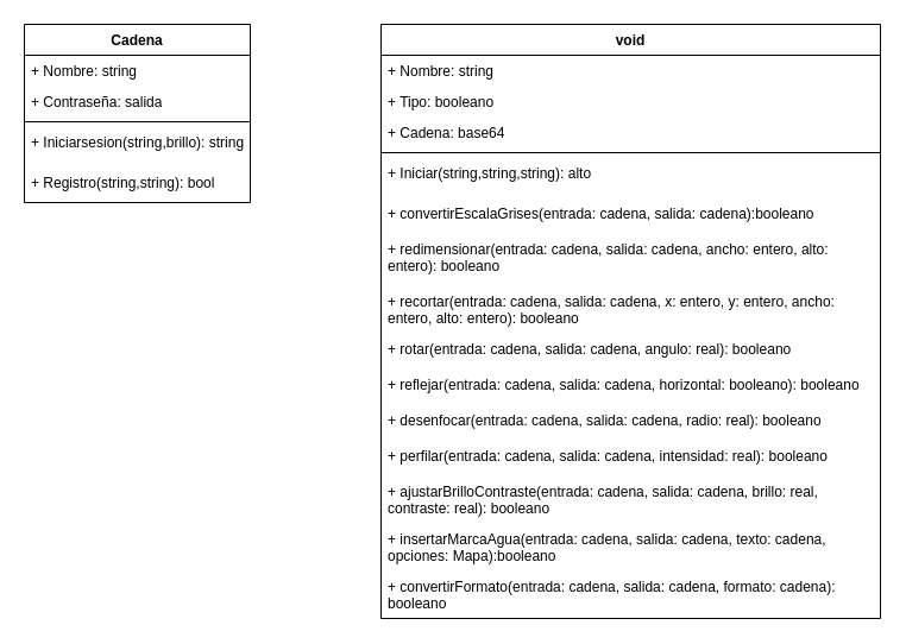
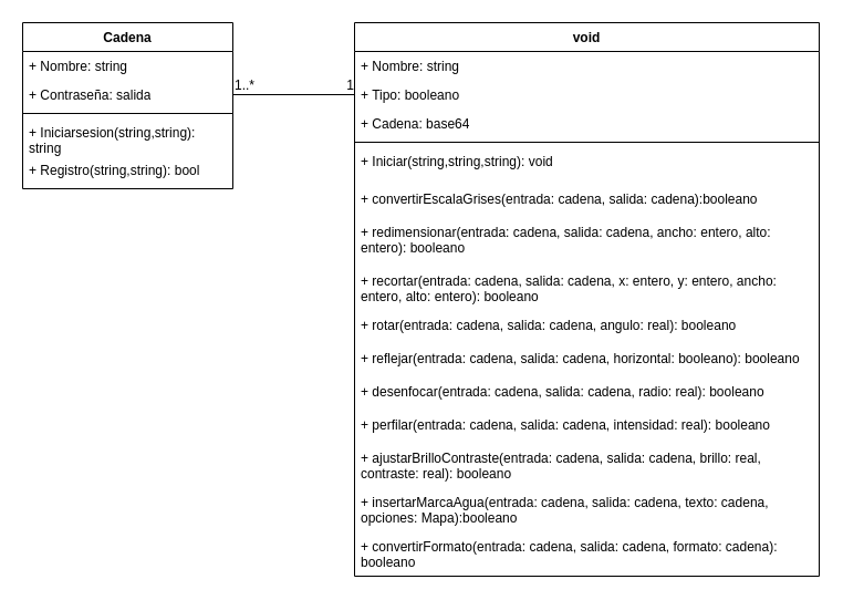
+ <mxCell id="24" value="" style="endArrow=none;html=1;rounded=0;align=center;verticalAlign=top;endFill=0;labelBackgroundColor=none;entryX=0;entryY=0.5;entryDx=0;entryDy=0;exitX=1;exitY=0.5;exitDx=0;exitDy=0;" edge="1" parent="1" source="4" target="10"><mxGeometry relative="1" as="geometry"><mxPoint x="250" y="100" as="sourcePoint" /><mxPoint x="310" y="240" as="targetPoint" /></mxGeometry></mxCell>
+ <mxCell id="25" value="1..*" style="resizable=0;html=1;align=left;verticalAlign=bottom;labelBackgroundColor=none;" connectable="0" vertex="1" parent="24"><mxGeometry x="-1" relative="1" as="geometry" /></mxCell>
+ <mxCell id="26" value="" style="resizable=0;html=1;align=left;verticalAlign=top;labelBackgroundColor=none;" connectable="0" vertex="1" parent="24"><mxGeometry x="-1" relative="1" as="geometry" /></mxCell>
+ <mxCell id="27" value="1" style="resizable=0;html=1;align=right;verticalAlign=bottom;labelBackgroundColor=none;" connectable="0" vertex="1" parent="24"><mxGeometry x="1" relative="1" as="geometry" /></mxCell>
- <mxCell id="6" value="+ Iniciarsesion(string,brillo): string" style="text;strokeColor=none;fillColor=none;align=left;verticalAlign=top;spacingLeft=4;spacingRight=4;overflow=hidden;rotatable=0;points=[[0,0.5],[1,0.5]];portConstraint=eastwest;whiteSpace=wrap;html=1;" vertex="1" parent="2"><mxGeometry y="86" width="190" height="34" as="geometry" /></mxCell>
+ <mxCell id="6" value="+ Iniciarsesion(string,string): string" style="text;strokeColor=none;fillColor=none;align=left;verticalAlign=top;spacingLeft=4;spacingRight=4;overflow=hidden;rotatable=0;points=[[0,0.5],[1,0.5]];portConstraint=eastwest;whiteSpace=wrap;html=1;" vertex="1" parent="2"><mxGeometry y="86" width="190" height="34" as="geometry" /></mxCell>
- <mxCell id="13" value="+ Iniciar(string,string,string): alto" style="text;strokeColor=none;fillColor=none;align=left;verticalAlign=top;spacingLeft=4;spacingRight=4;overflow=hidden;rotatable=0;points=[[0,0.5],[1,0.5]];portConstraint=eastwest;whiteSpace=wrap;html=1;" vertex="1" parent="8"><mxGeometry y="112" width="420" height="34" as="geometry" /></mxCell>
+ <mxCell id="13" value="+ Iniciar(string,string,string): void" style="text;strokeColor=none;fillColor=none;align=left;verticalAlign=top;spacingLeft=4;spacingRight=4;overflow=hidden;rotatable=0;points=[[0,0.5],[1,0.5]];portConstraint=eastwest;whiteSpace=wrap;html=1;" vertex="1" parent="8"><mxGeometry y="112" width="420" height="34" as="geometry" /></mxCell>
